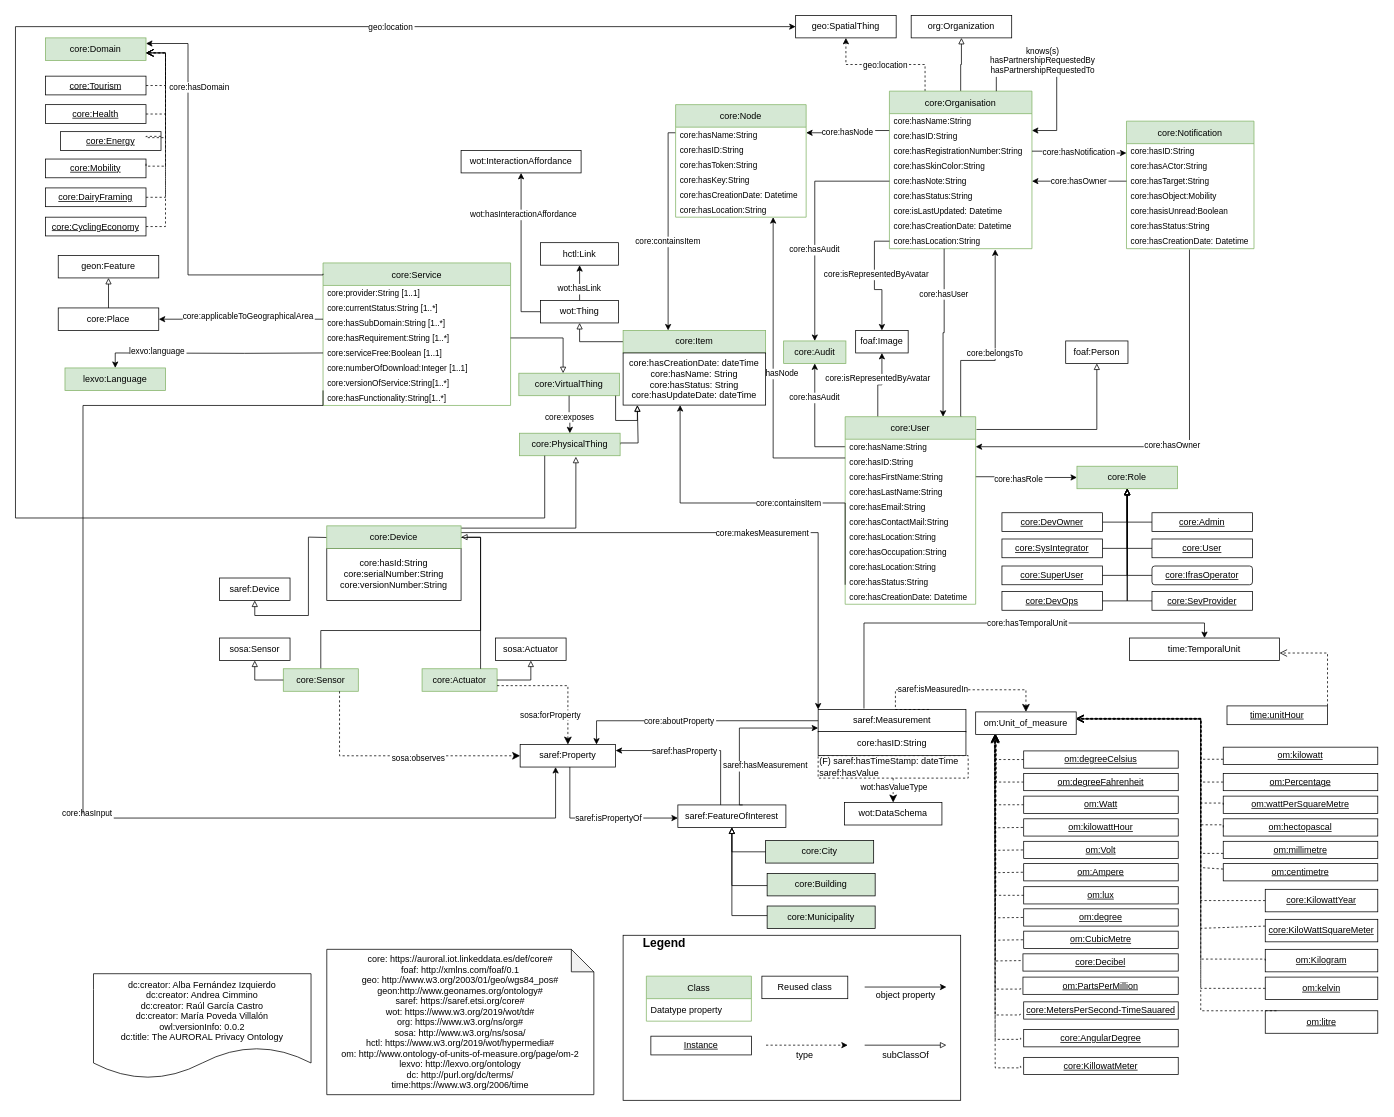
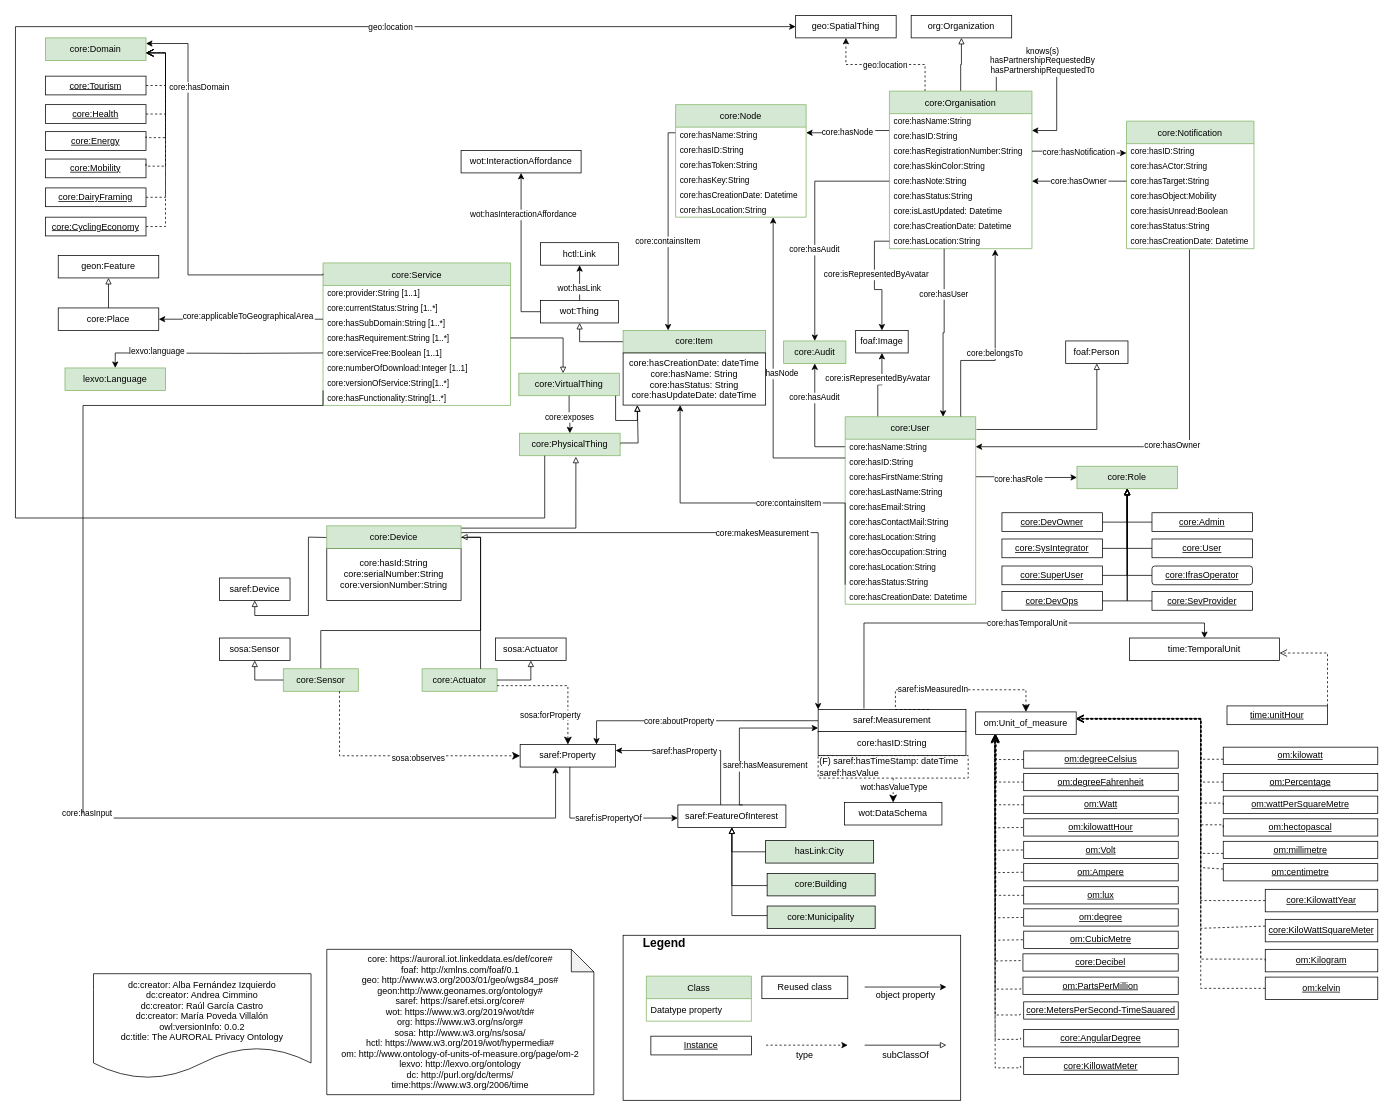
- <mxCell id="188" value="&lt;u&gt;core:Energy&lt;/u&gt;" style="rounded=0;whiteSpace=wrap;html=1;" parent="1" vertex="1"><mxGeometry x="80" y="175" width="134" height="25" as="geometry" /></mxCell>
+ <mxCell id="188" value="&lt;u&gt;core:Energy&lt;/u&gt;" style="rounded=0;whiteSpace=wrap;html=1;" parent="1" vertex="1"><mxGeometry x="60" y="175" width="134" height="25" as="geometry" /></mxCell>
- <mxCell id="205" value="core:City" style="rounded=0;whiteSpace=wrap;html=1;points=[[0.1,0],[0.2,0],[0.3,0],[0.4,0],[0.5,0],[0.6,0],[0.7,0],[0.8,0],[0.9,0],[0,0.1],[0,0.3],[0,0.5],[0,0.7],[0,0.9],[0.1,1],[0.2,1],[0.3,1],[0.4,1],[0.5,1],[0.6,1],[0.7,1],[0.8,1],[0.9,1],[1,0.1],[1,0.3],[1,0.5],[1,0.7],[1,0.9]];fillColor=#D5E8D4;" parent="1" vertex="1"><mxGeometry x="1020" y="1120" width="144" height="30" as="geometry" /></mxCell>
+ <mxCell id="205" value="hasLink:City" style="rounded=0;whiteSpace=wrap;html=1;points=[[0.1,0],[0.2,0],[0.3,0],[0.4,0],[0.5,0],[0.6,0],[0.7,0],[0.8,0],[0.9,0],[0,0.1],[0,0.3],[0,0.5],[0,0.7],[0,0.9],[0.1,1],[0.2,1],[0.3,1],[0.4,1],[0.5,1],[0.6,1],[0.7,1],[0.8,1],[0.9,1],[1,0.1],[1,0.3],[1,0.5],[1,0.7],[1,0.9]];fillColor=#D5E8D4;" parent="1" vertex="1"><mxGeometry x="1020" y="1120" width="144" height="30" as="geometry" /></mxCell>
- <mxCell id="236" value="" style="endArrow=open;html=1;fontColor=#000099;endFill=0;dashed=1;endSize=8;edgeStyle=orthogonalEdgeStyle;arcSize=0;exitX=0.1;exitY=0;exitDx=0;exitDy=0;" edge="1" parent="1" source="235" target="119"><mxGeometry width="50" height="50" relative="1" as="geometry"><mxPoint x="1686" y="1366" as="sourcePoint" /><mxPoint x="1434" y="958" as="targetPoint" /><Array as="points"><mxPoint x="1600" y="1347" /><mxPoint x="1600" y="958" /></Array></mxGeometry></mxCell>
- <mxCell id="235" value="&lt;u&gt;om:litre&lt;/u&gt;" style="rounded=0;whiteSpace=wrap;html=1;snapToPoint=1;points=[[0.1,0],[0.2,0],[0.3,0],[0.4,0],[0.5,0],[0.6,0],[0.7,0],[0.8,0],[0.9,0],[0,0.1],[0,0.3],[0,0.5],[0,0.7],[0,0.9],[0.1,1],[0.2,1],[0.3,1],[0.4,1],[0.5,1],[0.6,1],[0.7,1],[0.8,1],[0.9,1],[1,0.1],[1,0.3],[1,0.5],[1,0.7],[1,0.9]];" vertex="1" parent="1"><mxGeometry x="1686" y="1346.88" width="150" height="30" as="geometry" /></mxCell>
